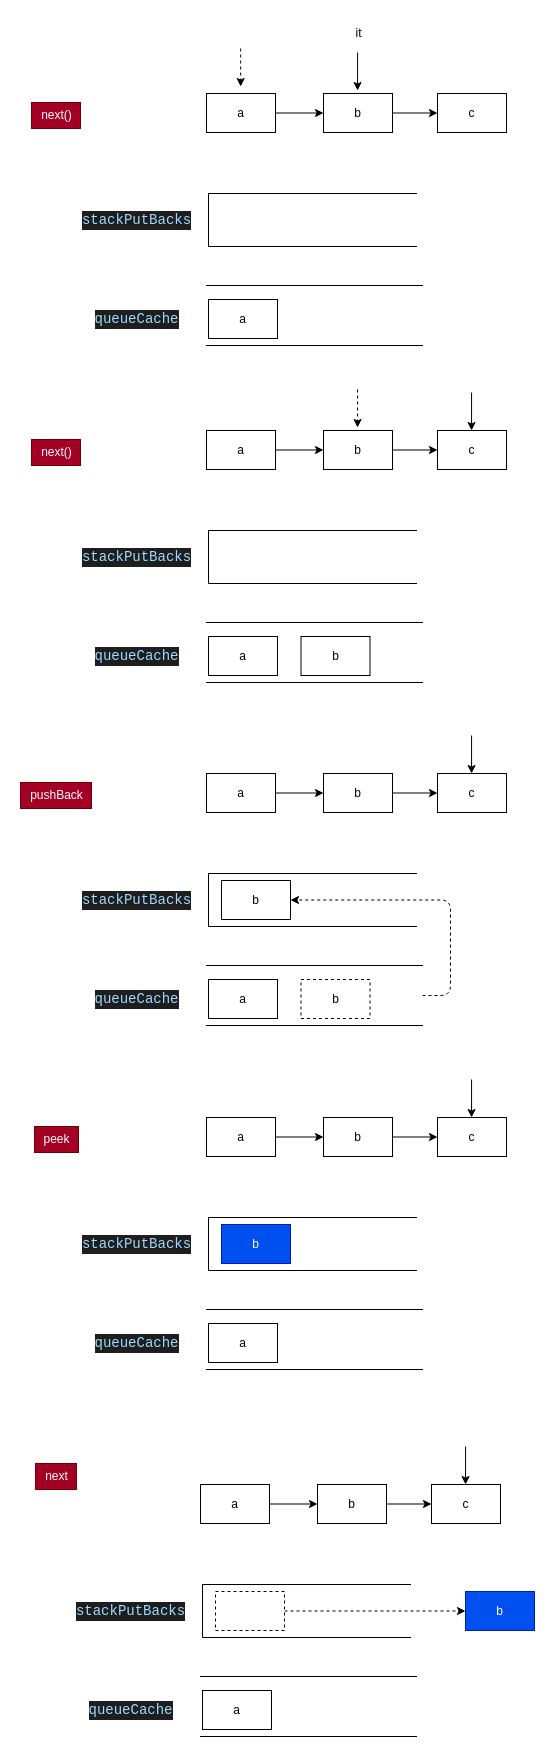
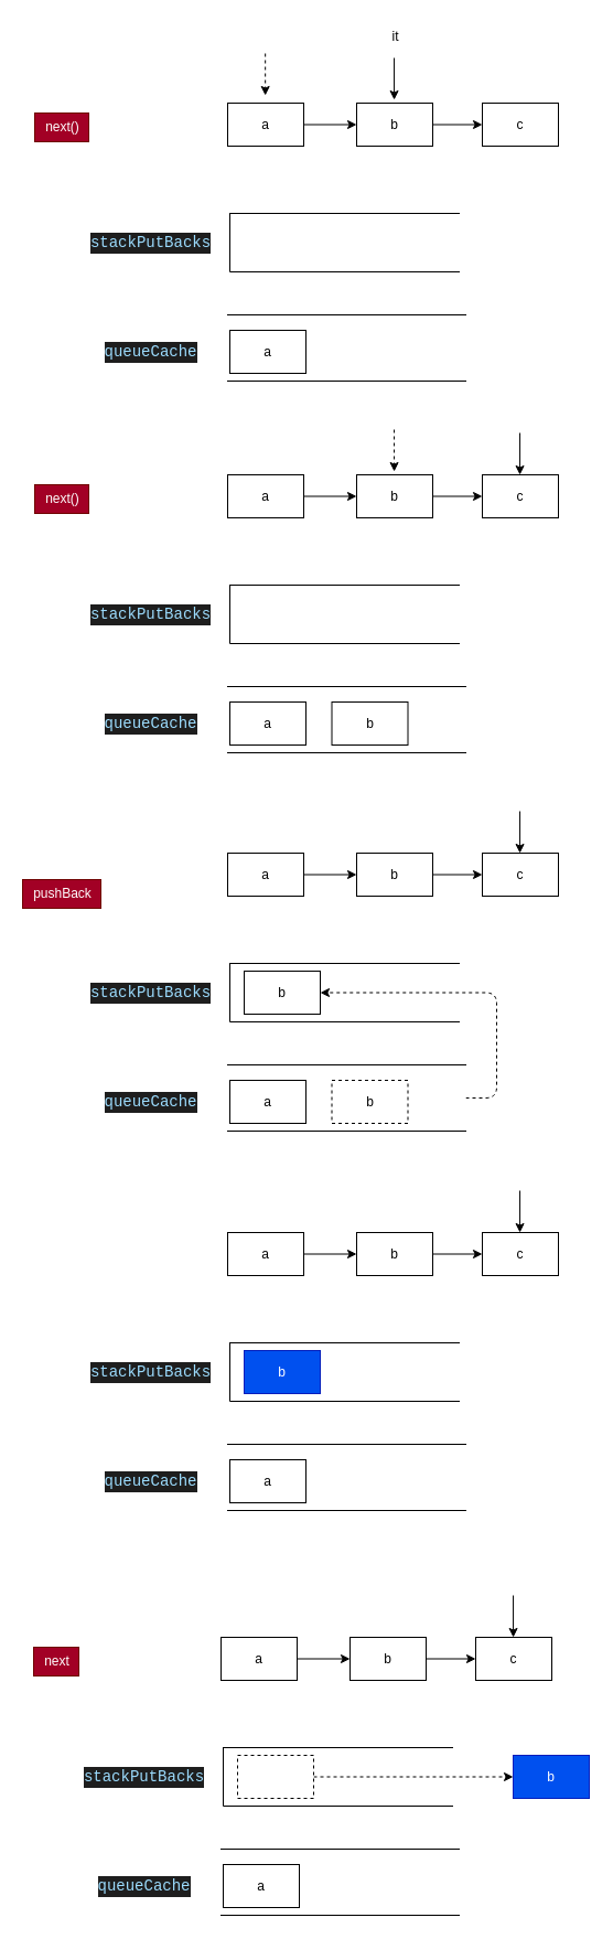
- <mxCell id="37" value="pushBack" style="text;html=1;align=center;verticalAlign=middle;resizable=0;points=[];autosize=1;strokeColor=#6F0000;fillColor=#a20025;fontColor=#ffffff;" vertex="1" parent="1"><mxGeometry x="20" y="782" width="71" height="26" as="geometry" /></mxCell>
+ <mxCell id="37" value="pushBack" style="text;html=1;align=center;verticalAlign=middle;resizable=0;points=[];autosize=1;strokeColor=#6F0000;fillColor=#a20025;fontColor=#ffffff;" vertex="1" parent="1"><mxGeometry x="20" y="797" width="71" height="26" as="geometry" /></mxCell>
- <mxCell id="52" value="peek" style="text;html=1;align=center;verticalAlign=middle;resizable=0;points=[];autosize=1;strokeColor=#6F0000;fillColor=#a20025;fontColor=#ffffff;" vertex="1" parent="1"><mxGeometry x="34" y="1126" width="44" height="26" as="geometry" /></mxCell>
- <mxCell id="65" value="next" style="text;html=1;align=center;verticalAlign=middle;resizable=0;points=[];autosize=1;strokeColor=#6F0000;fillColor=#a20025;fontColor=#ffffff;" vertex="1" parent="1"><mxGeometry x="35" y="1463" width="41" height="26" as="geometry" /></mxCell>
+ <mxCell id="65" value="next" style="text;html=1;align=center;verticalAlign=middle;resizable=0;points=[];autosize=1;strokeColor=#6F0000;fillColor=#a20025;fontColor=#ffffff;" vertex="1" parent="1"><mxGeometry x="30" y="1493" width="41" height="26" as="geometry" /></mxCell>
